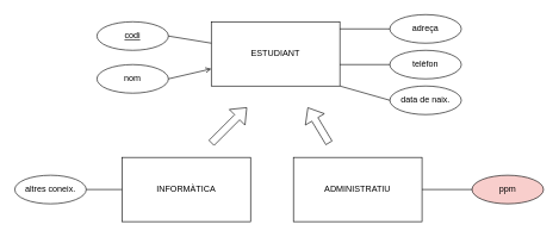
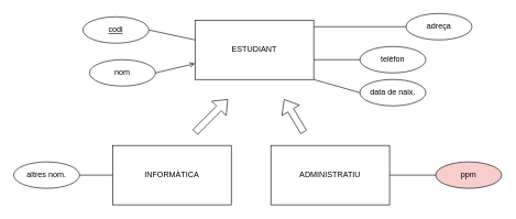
- <mxCell id="15" value="adreça" style="ellipse;whiteSpace=wrap;html=1;" parent="1" vertex="1"><mxGeometry x="545" y="20" width="100" height="40" as="geometry" /></mxCell>
+ <mxCell id="15" value="adreça" style="ellipse;whiteSpace=wrap;html=1;" parent="1" vertex="1"><mxGeometry x="615" y="20" width="100" height="40" as="geometry" /></mxCell>
- <mxCell id="3" value="&lt;u&gt;codi&lt;/u&gt;" style="ellipse;whiteSpace=wrap;html=1;" parent="1" vertex="1"><mxGeometry x="135" y="30" width="100" height="40" as="geometry" /></mxCell>
+ <mxCell id="3" value="&lt;u&gt;codi&lt;/u&gt;" style="ellipse;whiteSpace=wrap;html=1;" parent="1" vertex="1"><mxGeometry x="125" y="25" width="100" height="40" as="geometry" /></mxCell>
- <mxCell id="8" value="altres coneix." style="ellipse;whiteSpace=wrap;html=1;" parent="1" vertex="1"><mxGeometry x="20" y="245" width="100" height="40" as="geometry" /></mxCell>
+ <mxCell id="8" value="altres nom." style="ellipse;whiteSpace=wrap;html=1;" parent="1" vertex="1"><mxGeometry x="20" y="245" width="100" height="40" as="geometry" /></mxCell>
